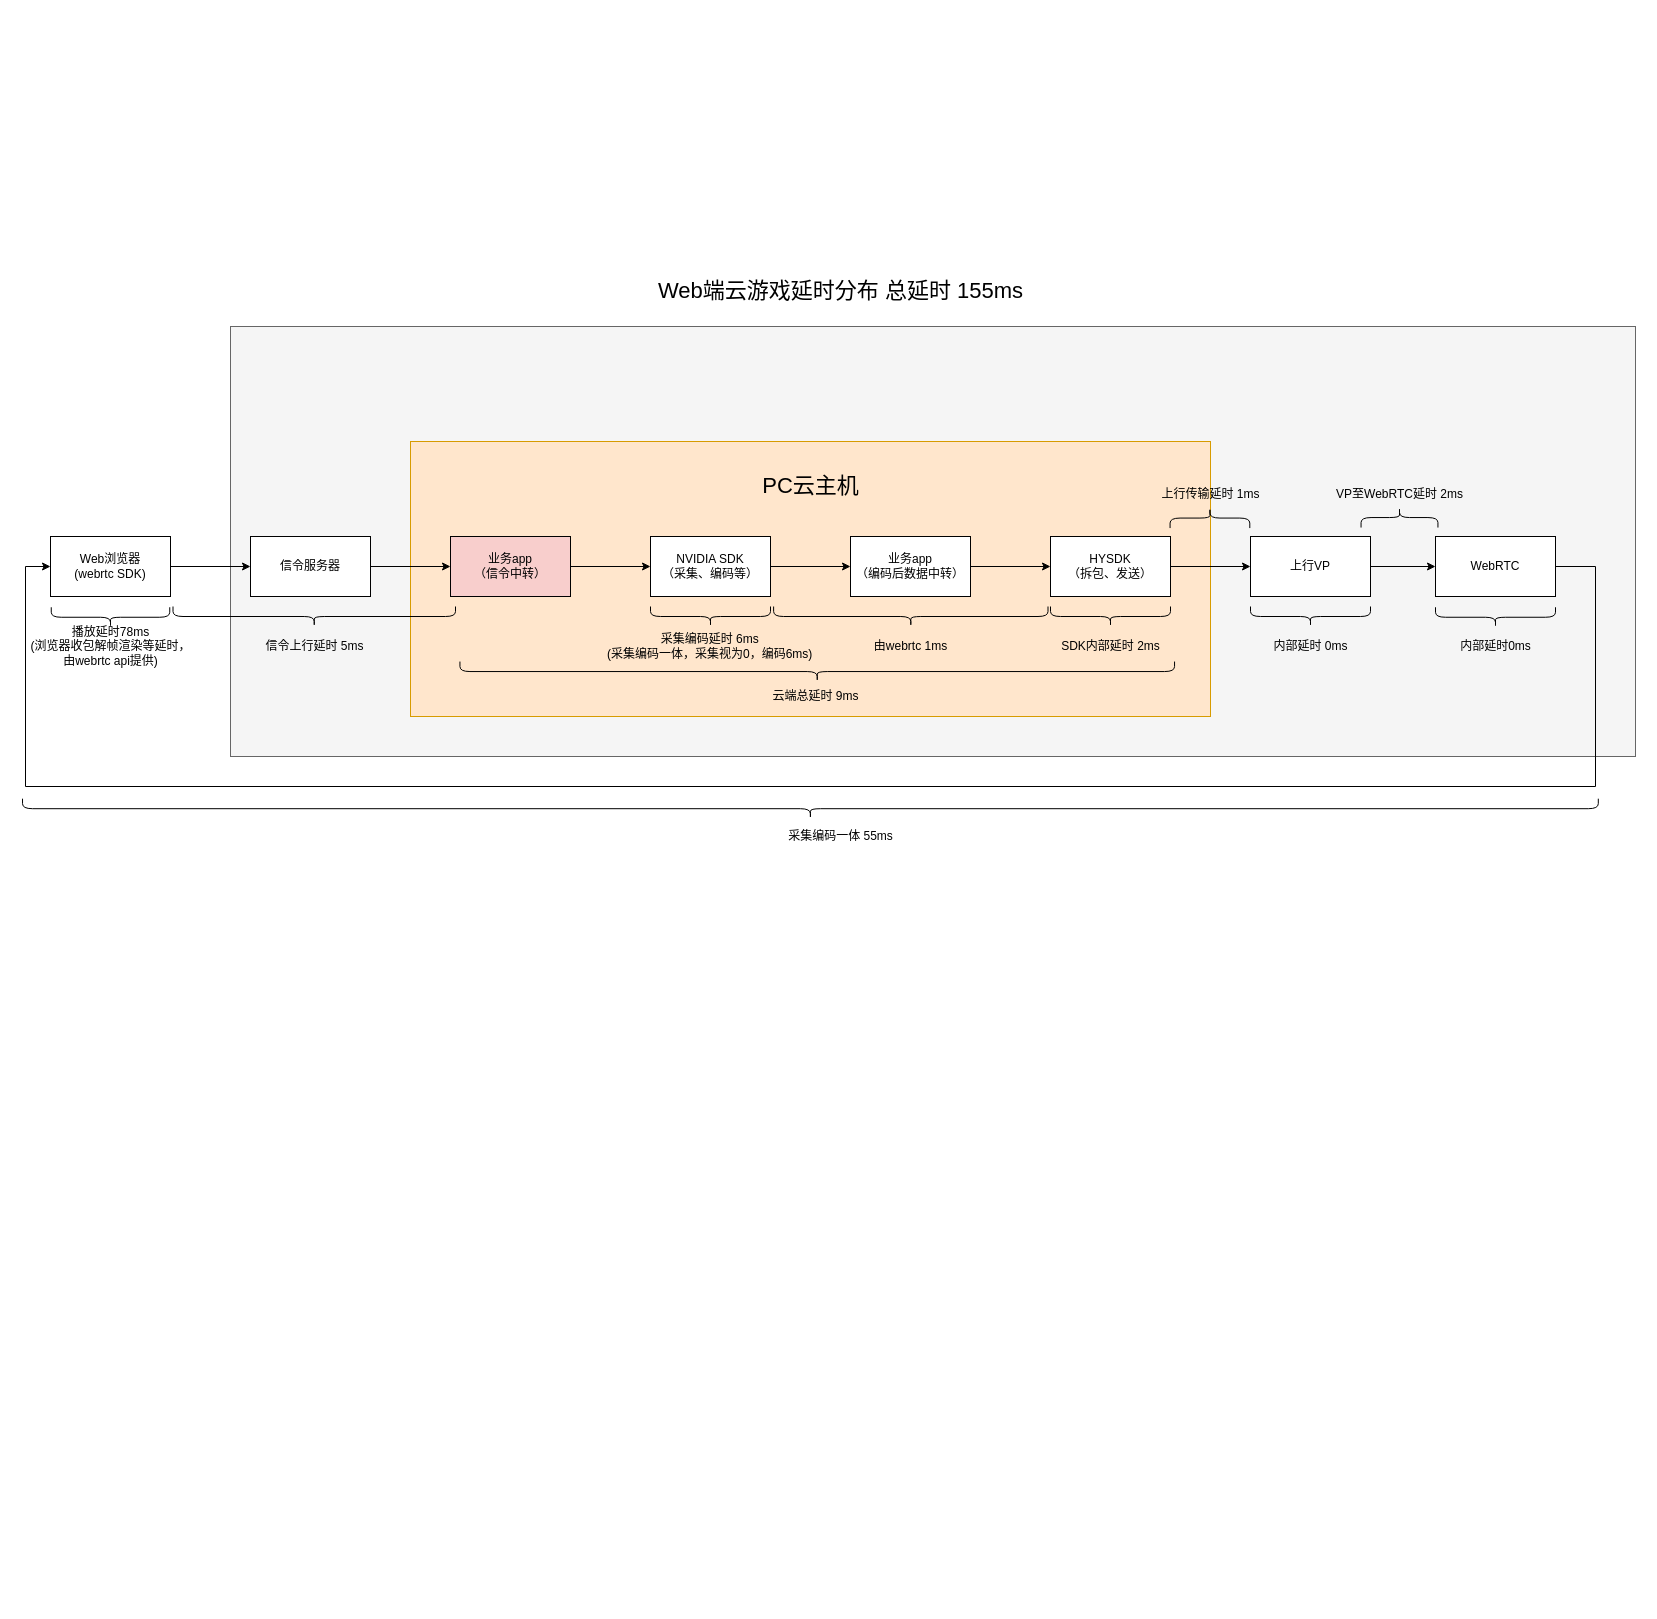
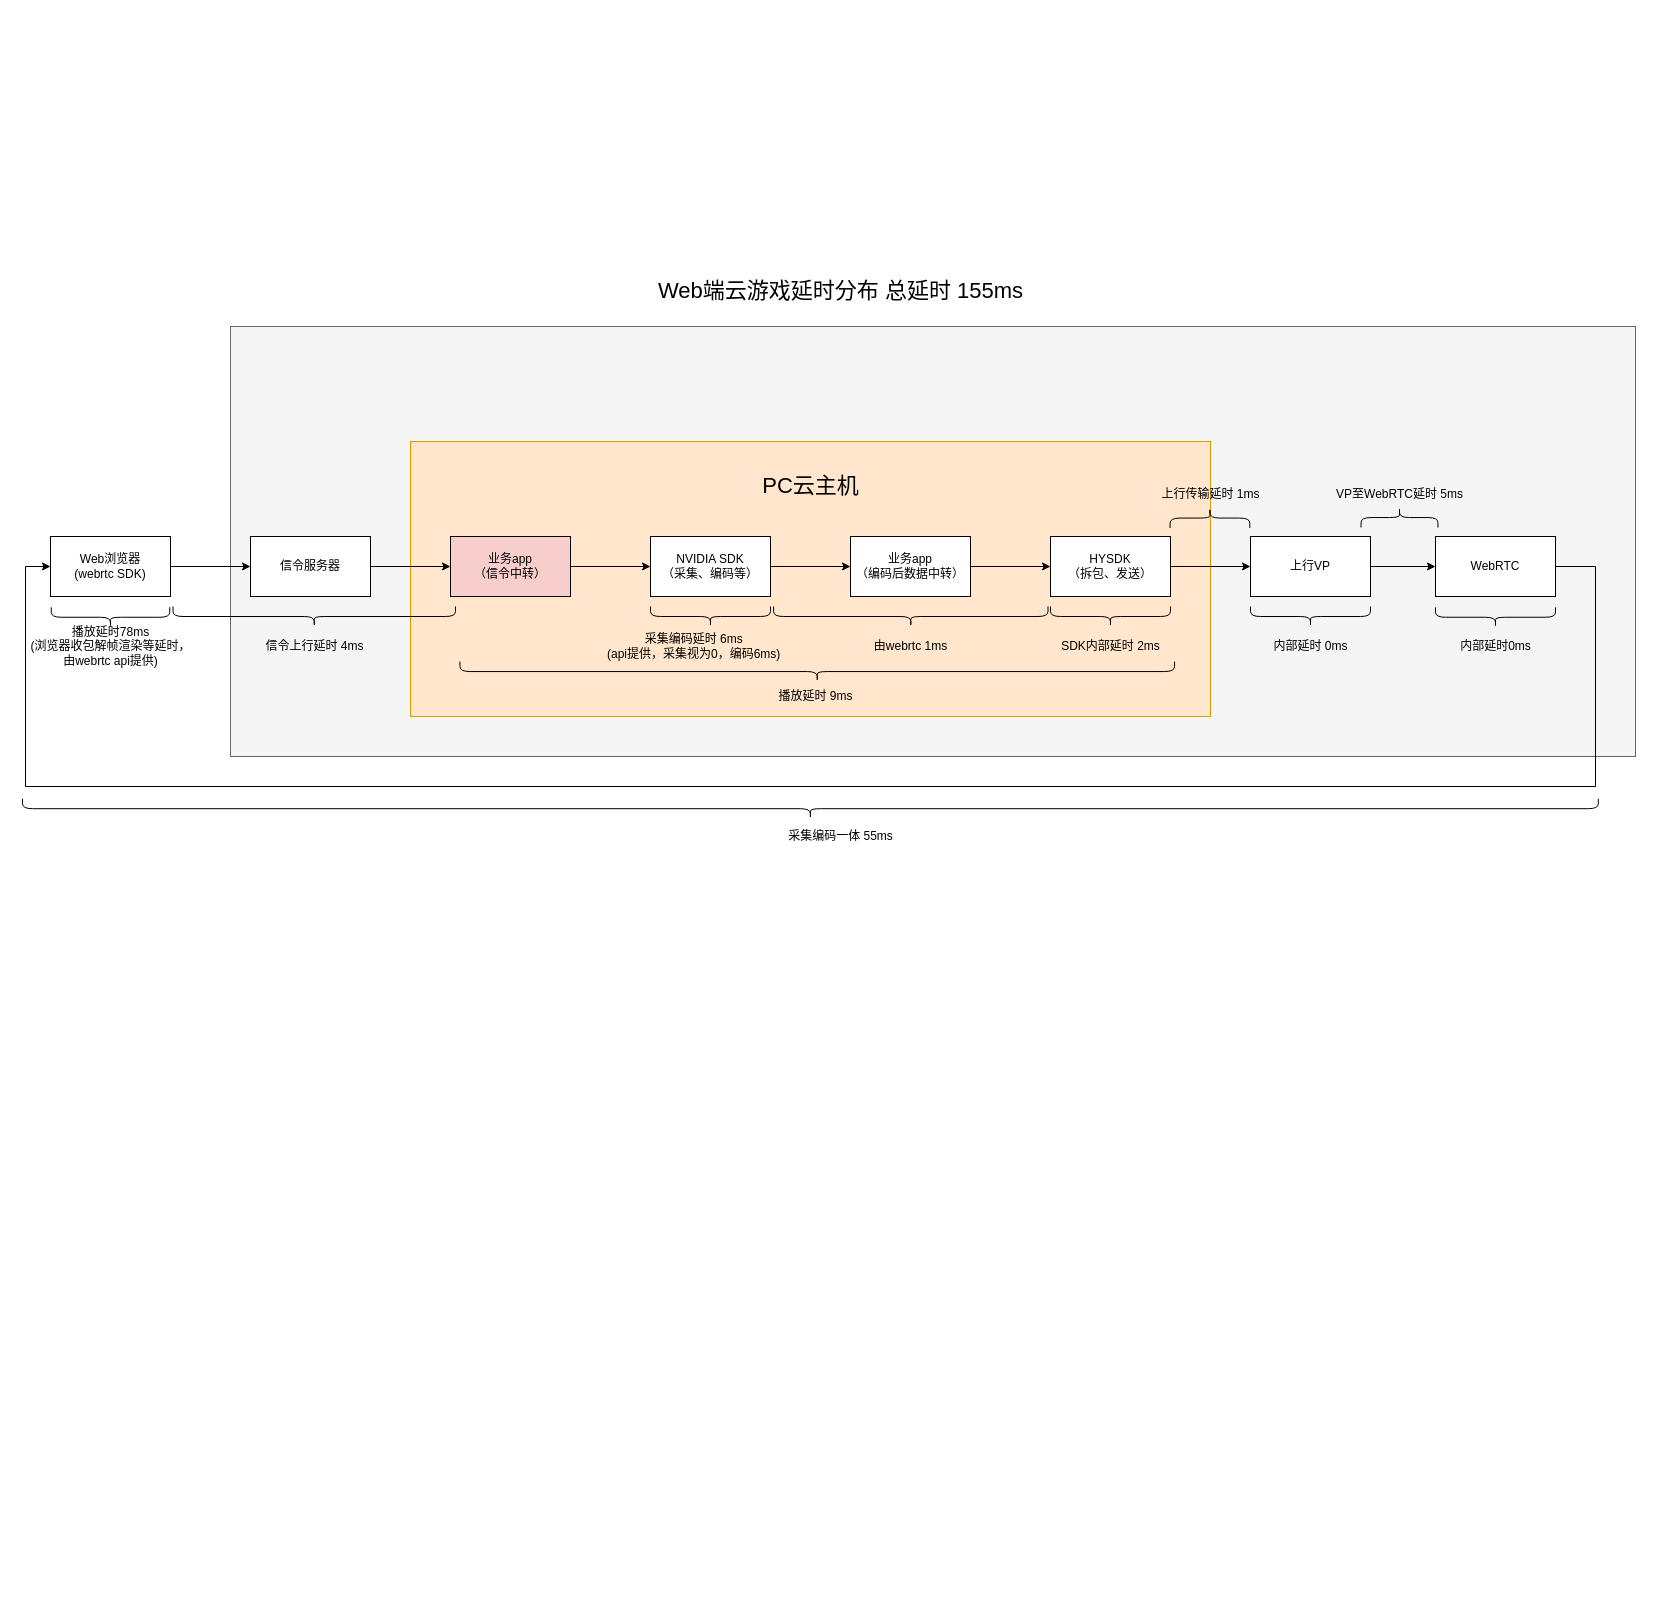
- <mxCell id="33" value="VP至WebRTC延时 2ms" style="text;html=1;align=center;verticalAlign=middle;resizable=0;points=[];autosize=1;fontSize=12;" vertex="1" parent="1"><mxGeometry x="1329" y="484" width="140" height="20" as="geometry" /></mxCell>
+ <mxCell id="33" value="VP至WebRTC延时 5ms" style="text;html=1;align=center;verticalAlign=middle;resizable=0;points=[];autosize=1;fontSize=12;" vertex="1" parent="1"><mxGeometry x="1329" y="484" width="140" height="20" as="geometry" /></mxCell>
- <mxCell id="35" value="信令上行延时 5ms" style="text;html=1;align=center;verticalAlign=middle;resizable=0;points=[];autosize=1;fontSize=12;" vertex="1" parent="1"><mxGeometry x="258.75" y="636" width="110" height="20" as="geometry" /></mxCell>
+ <mxCell id="35" value="信令上行延时 4ms" style="text;html=1;align=center;verticalAlign=middle;resizable=0;points=[];autosize=1;fontSize=12;" vertex="1" parent="1"><mxGeometry x="258.75" y="636" width="110" height="20" as="geometry" /></mxCell>
- <mxCell id="25" value="&lt;div style=&quot;text-align: center&quot;&gt;&lt;span&gt;采集编码延时 6ms&lt;/span&gt;&lt;/div&gt;&lt;div style=&quot;text-align: center&quot;&gt;&lt;span&gt;(采集编码一体，采集视为0，编码6ms)&lt;/span&gt;&lt;/div&gt;" style="text;html=1;align=left;verticalAlign=middle;resizable=0;points=[];autosize=1;fontSize=12;" vertex="1" parent="1"><mxGeometry x="605" y="631" width="220" height="30" as="geometry" /></mxCell>
+ <mxCell id="25" value="&lt;div style=&quot;text-align: center&quot;&gt;&lt;span&gt;采集编码延时 6ms&lt;/span&gt;&lt;/div&gt;&lt;div style=&quot;text-align: center&quot;&gt;&lt;span&gt;(api提供，采集视为0，编码6ms)&lt;/span&gt;&lt;/div&gt;" style="text;html=1;align=left;verticalAlign=middle;resizable=0;points=[];autosize=1;fontSize=12;" vertex="1" parent="1"><mxGeometry x="605" y="631" width="220" height="30" as="geometry" /></mxCell>
- <mxCell id="39" value="云端总延时 9ms" style="text;html=1;align=center;verticalAlign=middle;resizable=0;points=[];autosize=1;fontSize=12;" vertex="1" parent="1"><mxGeometry x="765" y="686" width="100" height="20" as="geometry" /></mxCell>
+ <mxCell id="39" value="播放延时 9ms" style="text;html=1;align=center;verticalAlign=middle;resizable=0;points=[];autosize=1;fontSize=12;" vertex="1" parent="1"><mxGeometry x="765" y="686" width="100" height="20" as="geometry" /></mxCell>
